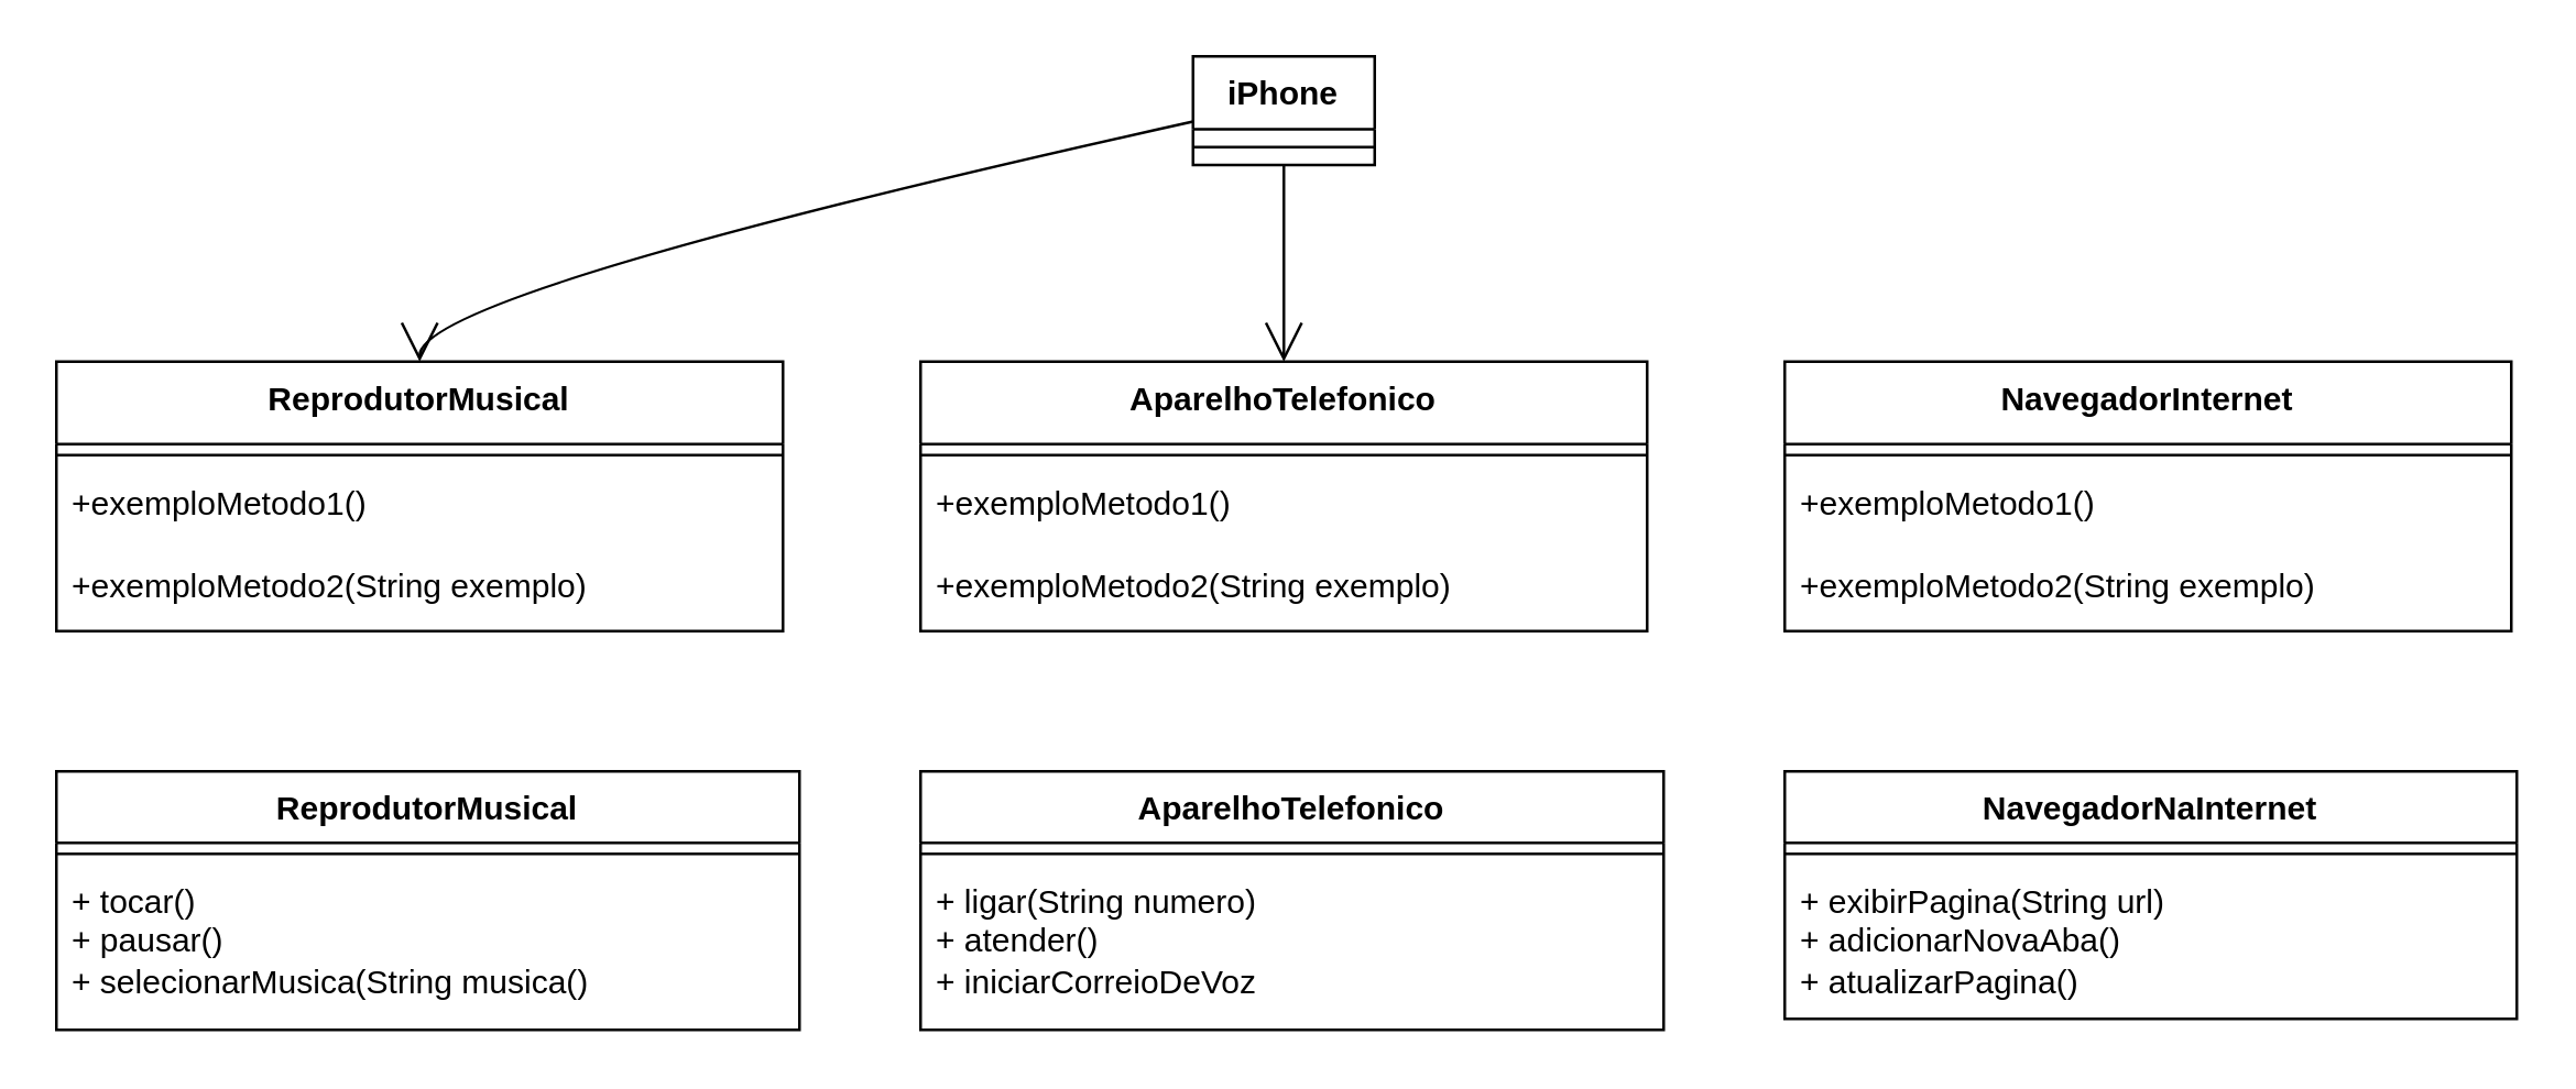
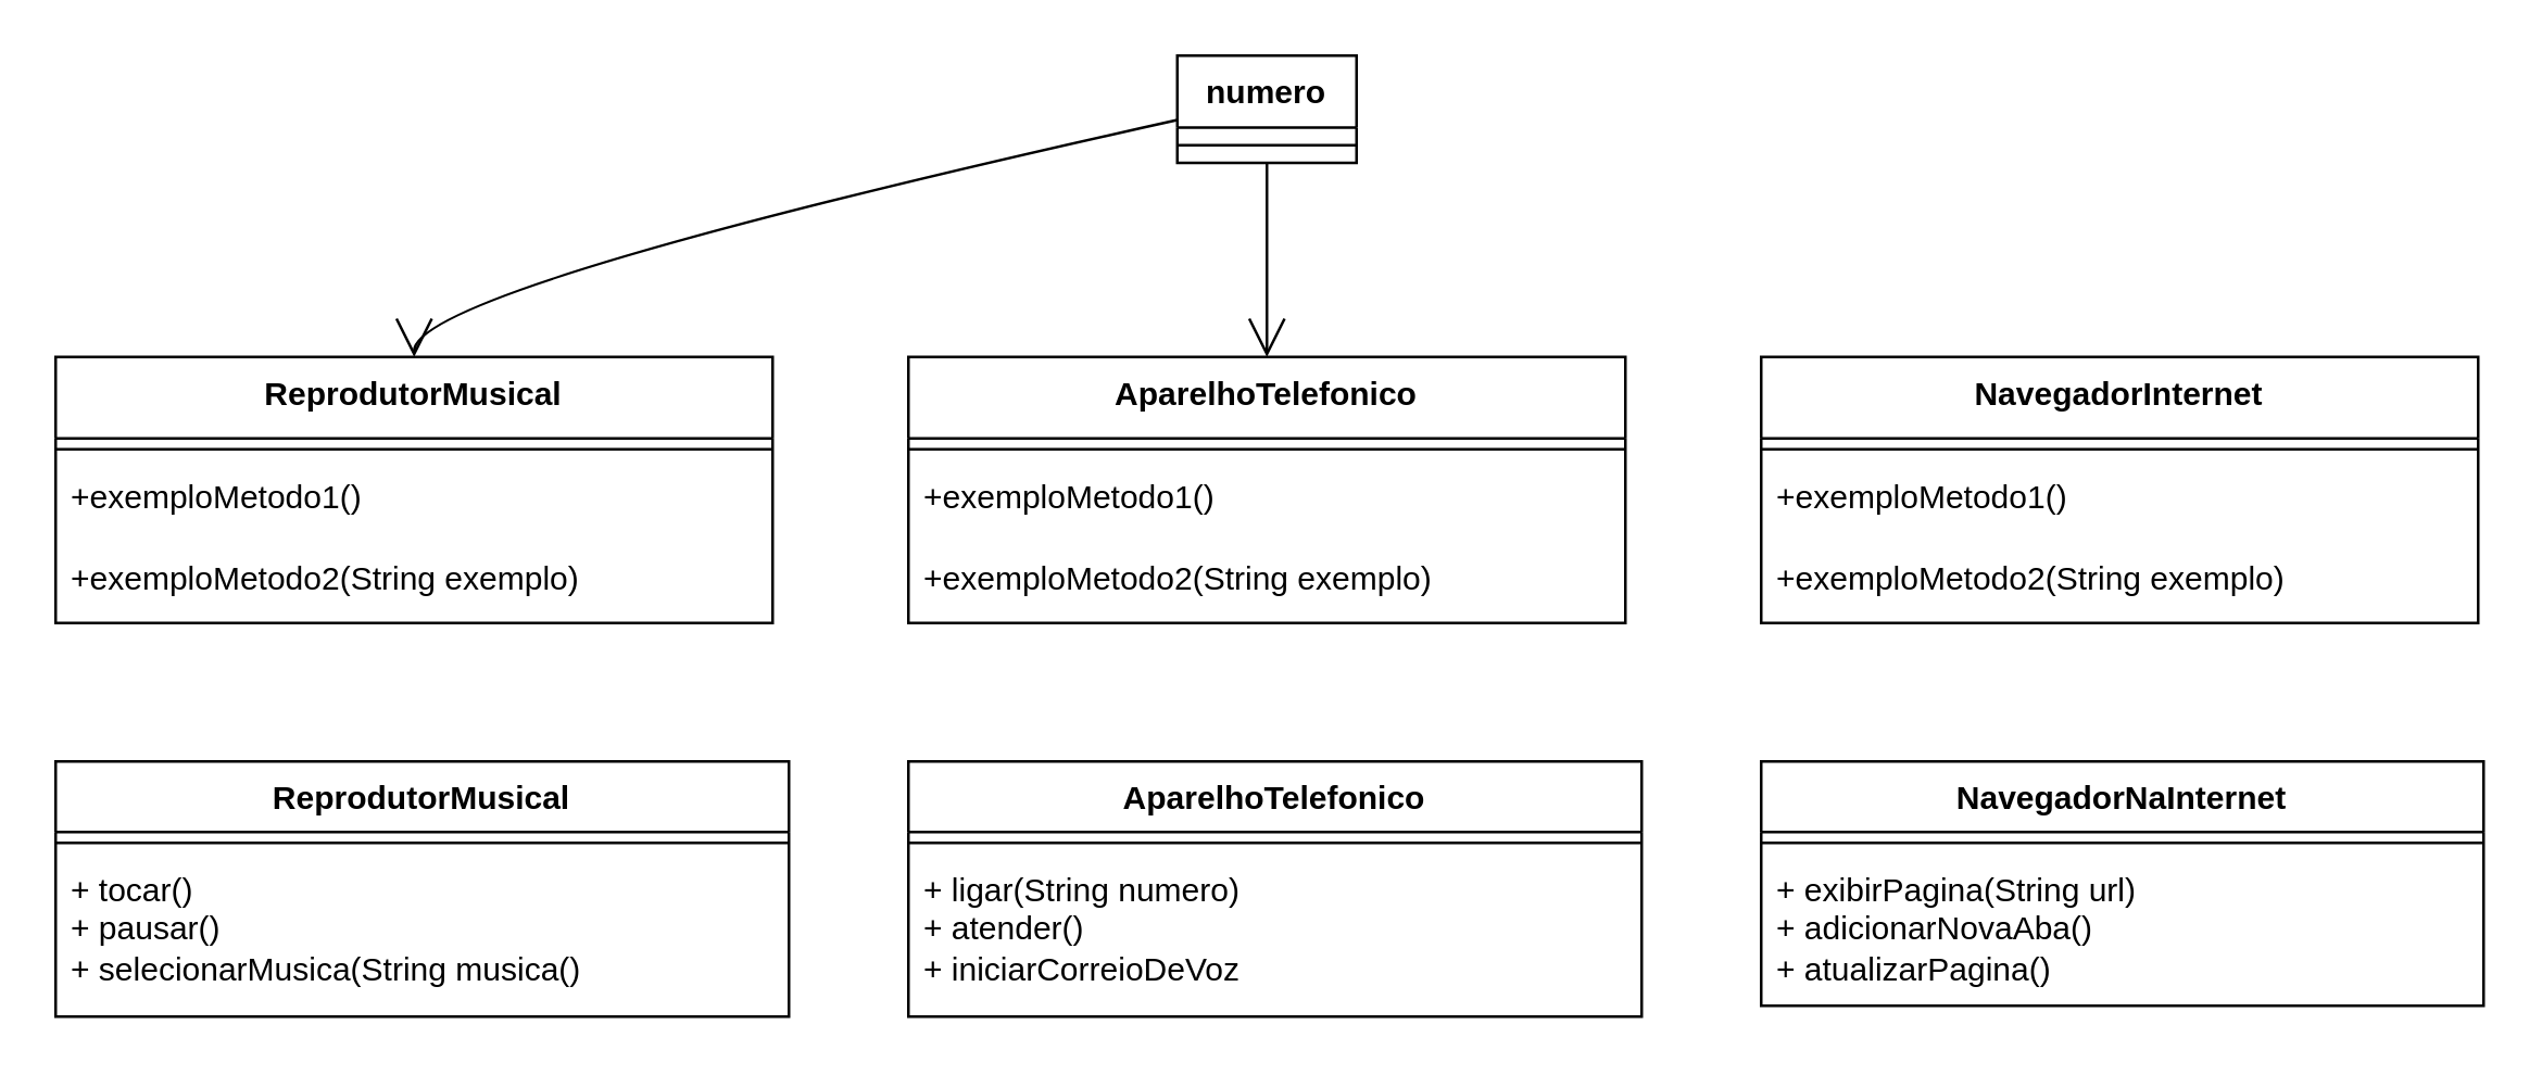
- <mxCell id="14" value="iPhone" style="swimlane;fontStyle=1;align=center;verticalAlign=top;childLayout=stackLayout;horizontal=1;startSize=26.5;horizontalStack=0;resizeParent=1;resizeParentMax=0;resizeLast=0;collapsible=0;marginBottom=0;" vertex="1" parent="1"><mxGeometry x="433" y="20" width="66" height="39.5" as="geometry" /></mxCell>
+ <mxCell id="14" value="numero" style="swimlane;fontStyle=1;align=center;verticalAlign=top;childLayout=stackLayout;horizontal=1;startSize=26.5;horizontalStack=0;resizeParent=1;resizeParentMax=0;resizeLast=0;collapsible=0;marginBottom=0;" vertex="1" parent="1"><mxGeometry x="433" y="20" width="66" height="39.5" as="geometry" /></mxCell>
